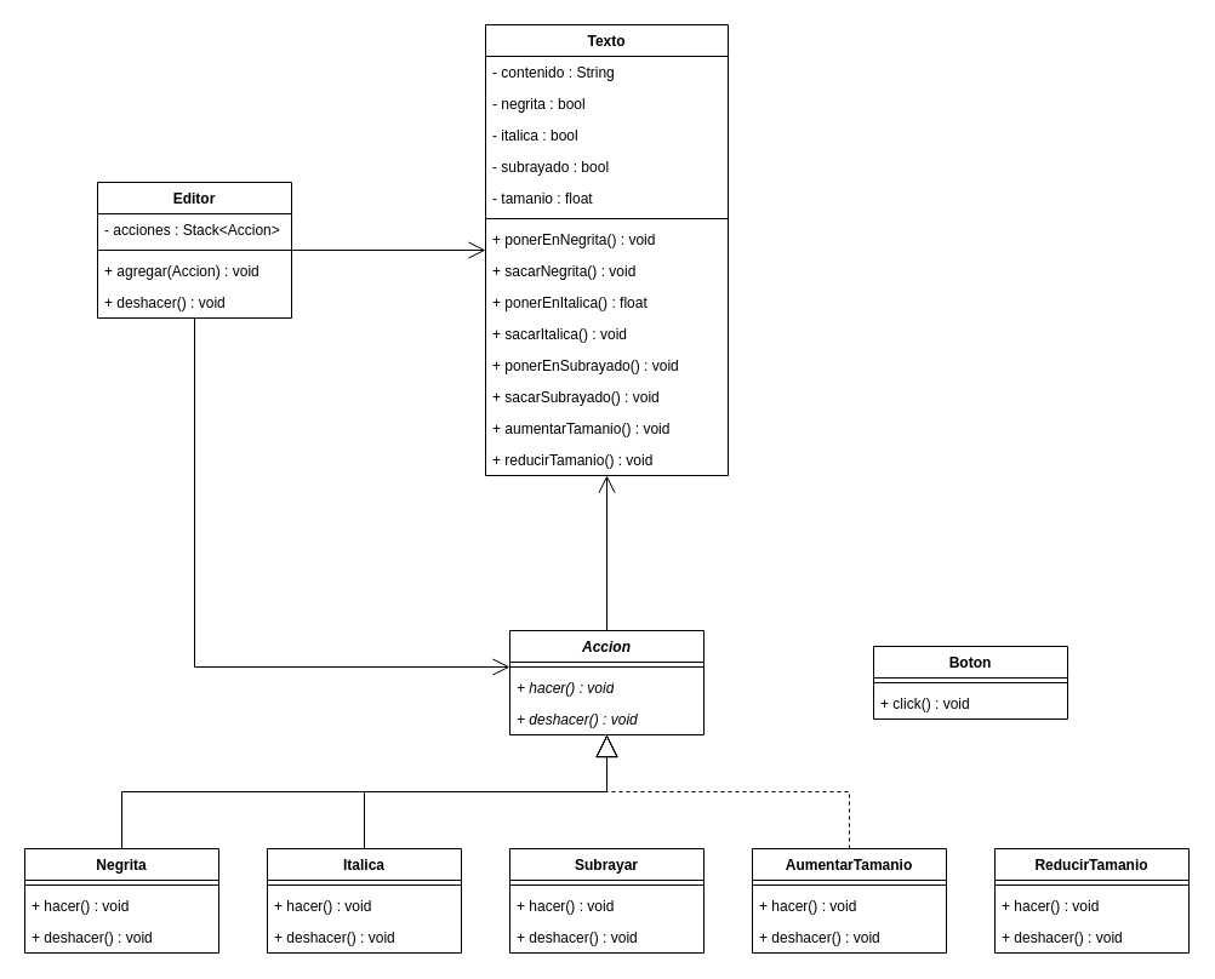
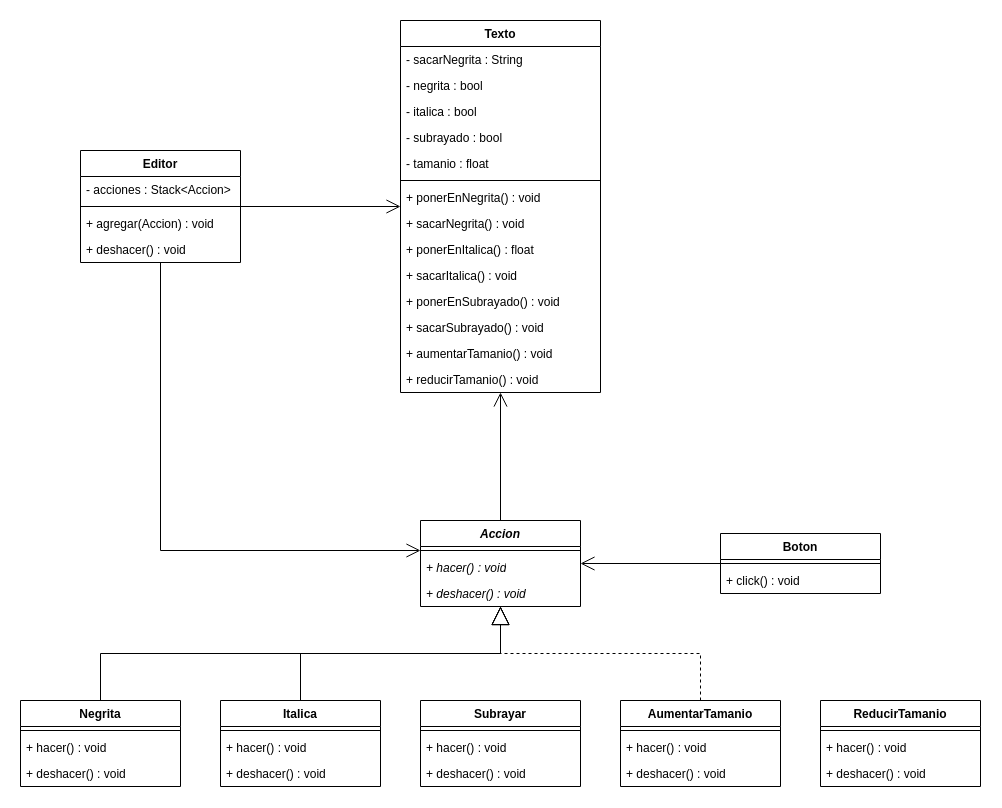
- <mxCell id="3" value="- contenido : String" style="text;strokeColor=none;fillColor=none;align=left;verticalAlign=top;spacingLeft=4;spacingRight=4;overflow=hidden;rotatable=0;points=[[0,0.5],[1,0.5]];portConstraint=eastwest;whiteSpace=wrap;html=1;" vertex="1" parent="2"><mxGeometry y="26" width="200" height="26" as="geometry" /></mxCell>
+ <mxCell id="3" value="- sacarNegrita : String" style="text;strokeColor=none;fillColor=none;align=left;verticalAlign=top;spacingLeft=4;spacingRight=4;overflow=hidden;rotatable=0;points=[[0,0.5],[1,0.5]];portConstraint=eastwest;whiteSpace=wrap;html=1;" vertex="1" parent="2"><mxGeometry y="26" width="200" height="26" as="geometry" /></mxCell>
+ <mxCell id="54" value="" style="endArrow=open;endFill=1;endSize=12;html=1;rounded=0;" edge="1" parent="1" source="51" target="37"><mxGeometry width="160" relative="1" as="geometry"><mxPoint x="380" y="410" as="sourcePoint" /><mxPoint x="540" y="410" as="targetPoint" /></mxGeometry></mxCell>
